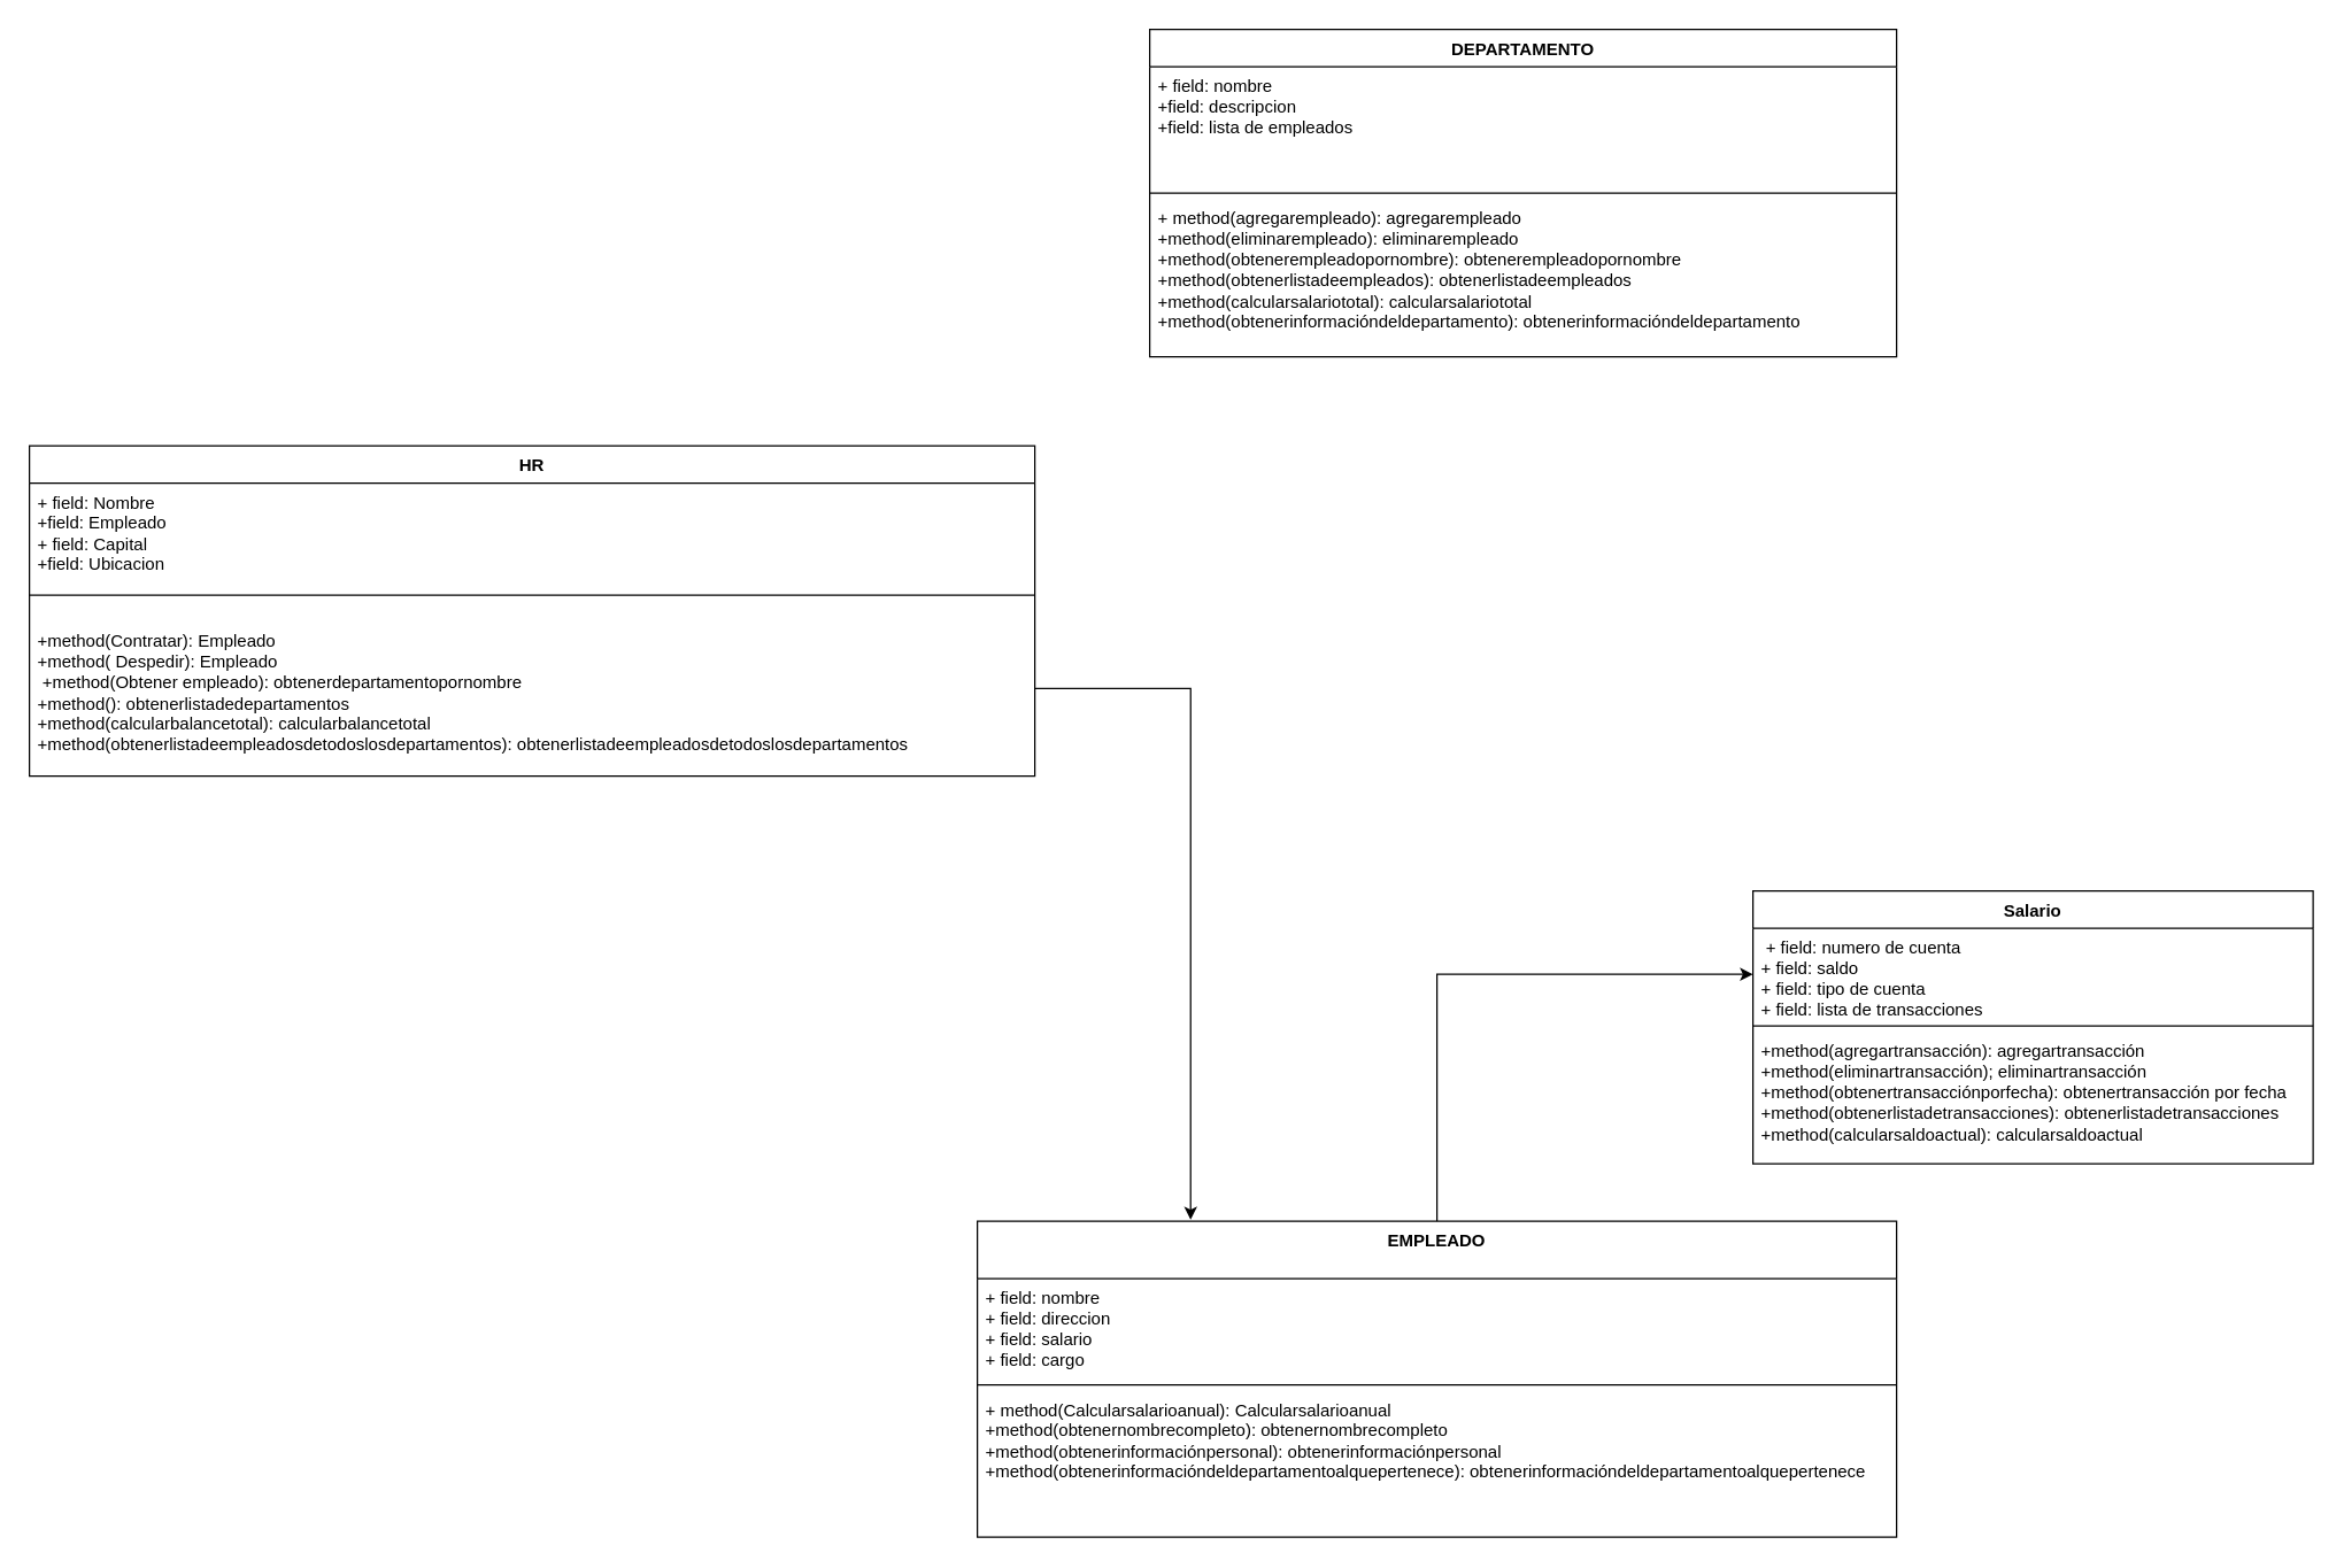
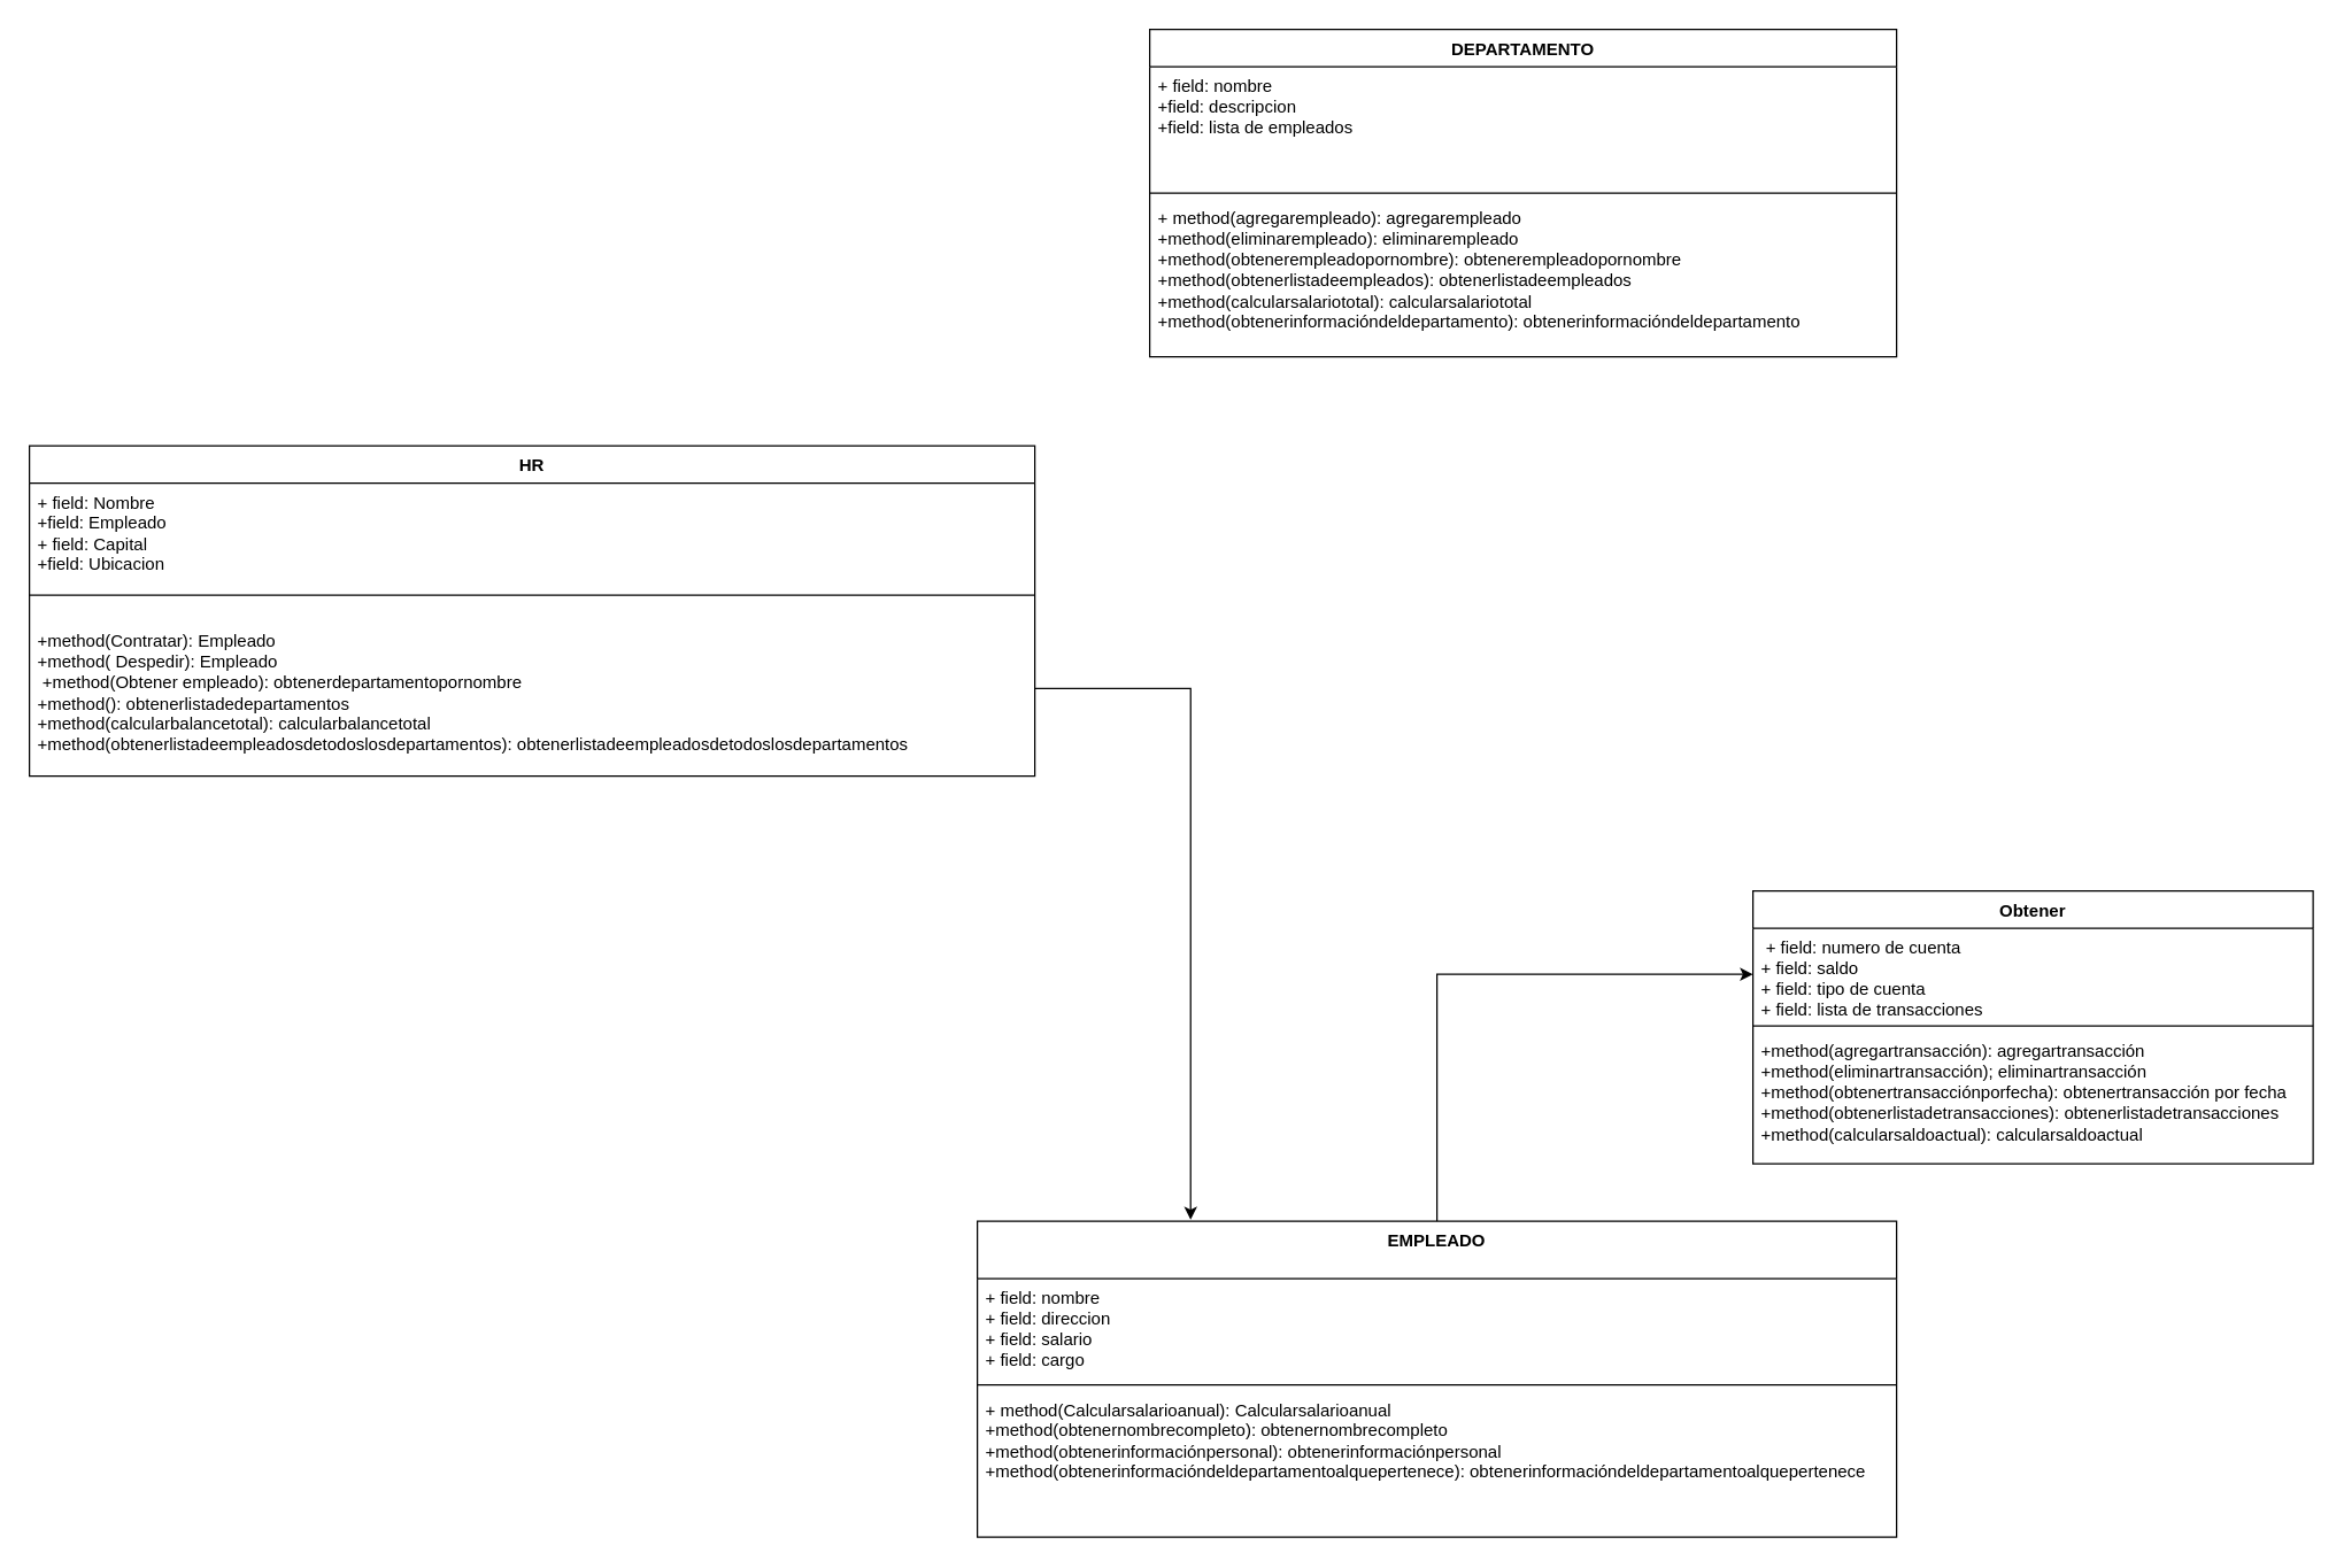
- <mxCell id="15" value="Salario" style="swimlane;fontStyle=1;align=center;verticalAlign=top;childLayout=stackLayout;horizontal=1;startSize=26;horizontalStack=0;resizeParent=1;resizeParentMax=0;resizeLast=0;collapsible=1;marginBottom=0;whiteSpace=wrap;html=1;" parent="1" vertex="1"><mxGeometry x="1220" y="620" width="390" height="190" as="geometry" /></mxCell>
+ <mxCell id="15" value="Obtener" style="swimlane;fontStyle=1;align=center;verticalAlign=top;childLayout=stackLayout;horizontal=1;startSize=26;horizontalStack=0;resizeParent=1;resizeParentMax=0;resizeLast=0;collapsible=1;marginBottom=0;whiteSpace=wrap;html=1;" parent="1" vertex="1"><mxGeometry x="1220" y="620" width="390" height="190" as="geometry" /></mxCell>
